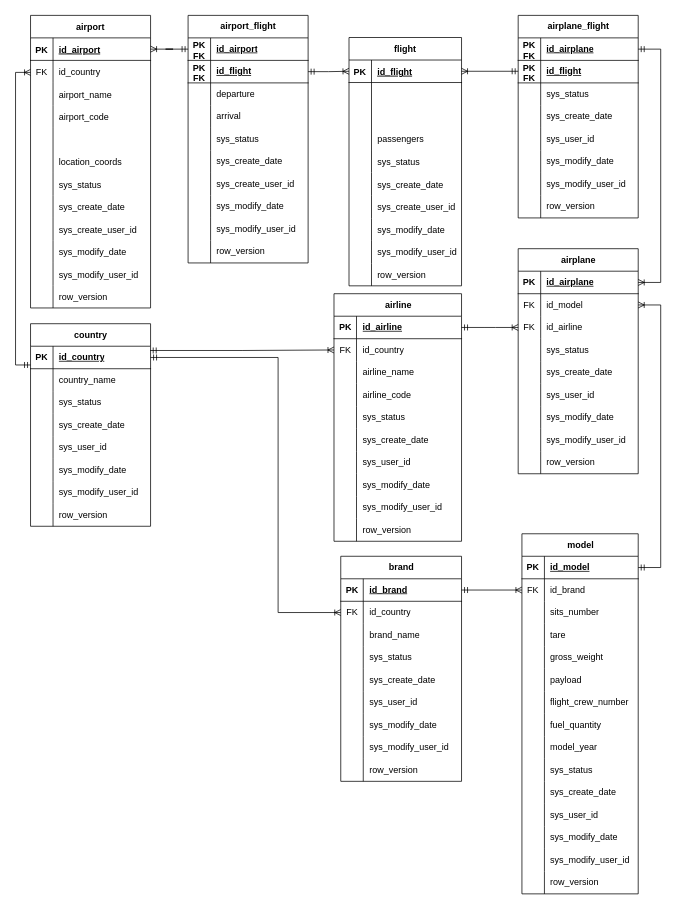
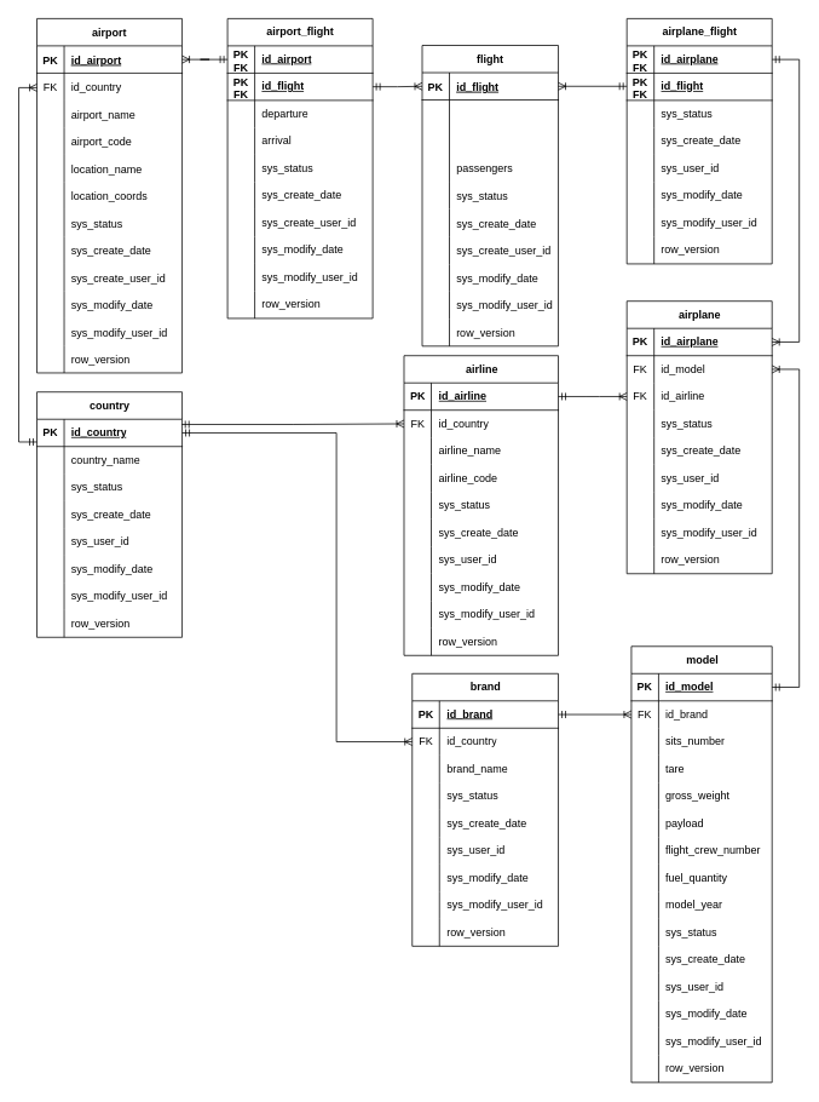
+ <mxCell id="46" value="location_name" style="shape=partialRectangle;overflow=hidden;connectable=0;fillColor=none;top=0;left=0;bottom=0;right=0;align=left;spacingLeft=6;" vertex="1" parent="44"><mxGeometry x="30" width="130" height="30" as="geometry"><mxRectangle width="130" height="30" as="alternateBounds" /></mxGeometry></mxCell>
